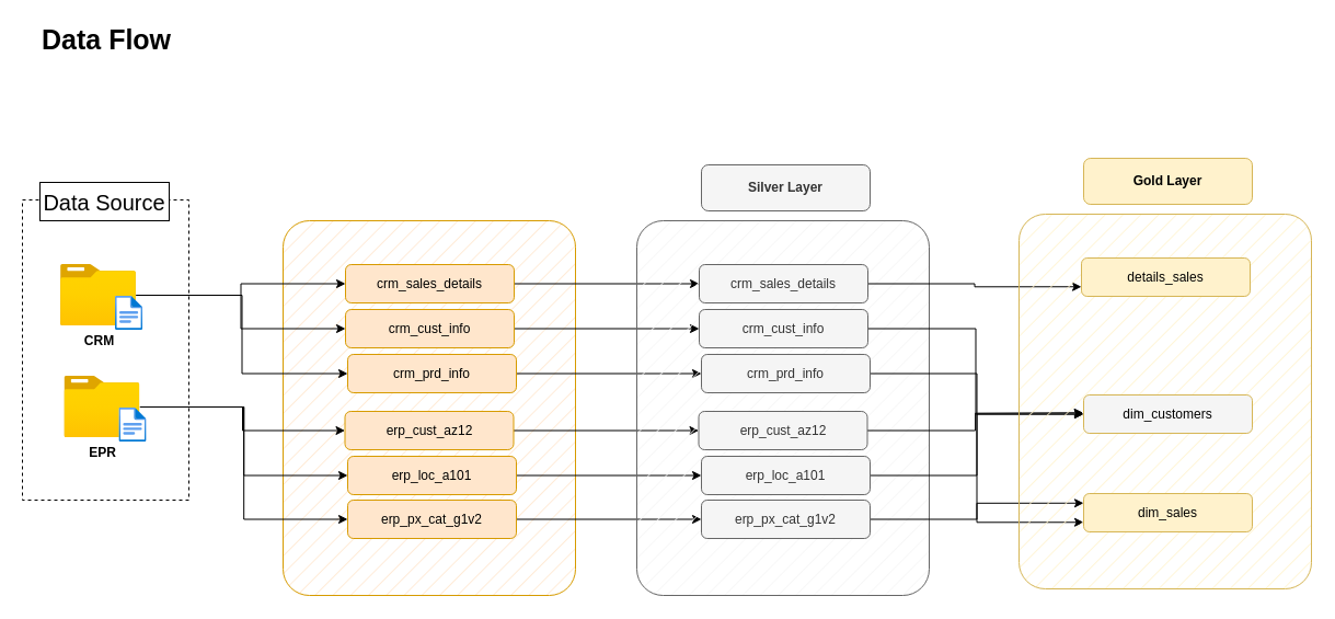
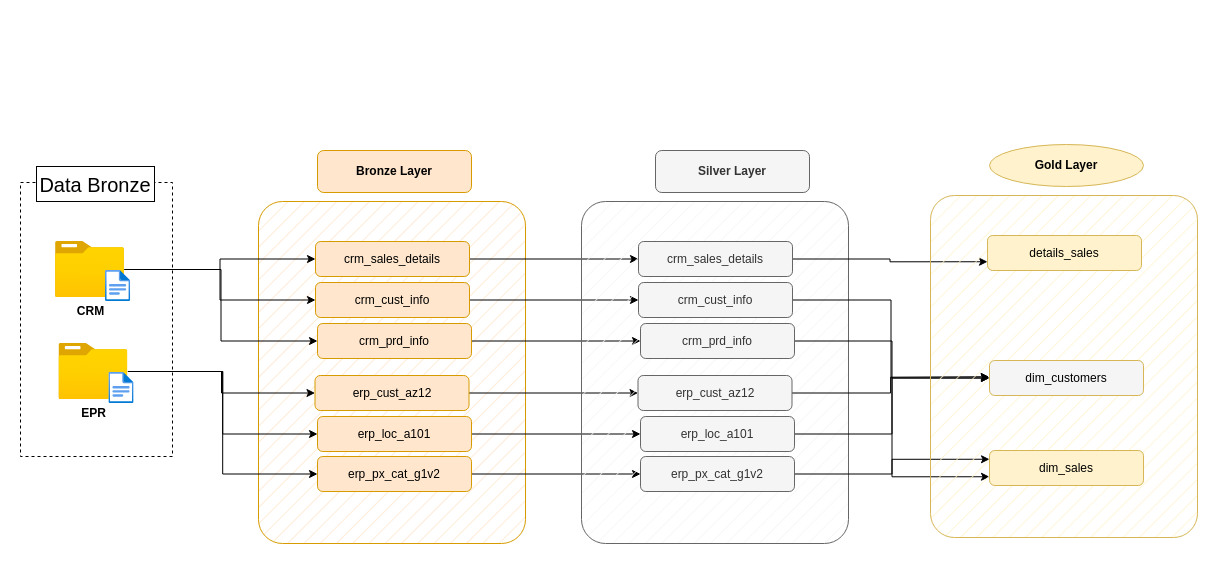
- <mxCell id="28" value="&lt;b&gt;&lt;font style=&quot;font-size: 25px;&quot;&gt;Data Flow&lt;/font&gt;&lt;/b&gt;" style="text;html=1;align=left;verticalAlign=middle;whiteSpace=wrap;rounded=0;" parent="1" vertex="1"><mxGeometry x="36" y="20" width="382" height="30" as="geometry" /></mxCell>
- <mxCell id="45" value="&lt;b&gt;Gold Layer&lt;/b&gt;" style="rounded=1;whiteSpace=wrap;html=1;fillColor=#fff2cc;strokeColor=#d6b656;" vertex="1" parent="1"><mxGeometry x="989" y="144" width="154" height="42" as="geometry" /></mxCell>
+ <mxCell id="45" value="&lt;b&gt;Gold Layer&lt;/b&gt;" style="ellipse;whiteSpace=wrap;html=1;fillColor=#fff2cc;strokeColor=#d6b656;" vertex="1" parent="1"><mxGeometry x="989" y="144" width="154" height="42" as="geometry" /></mxCell>
+ <mxCell id="17" value="&lt;b&gt;Bronze Layer&lt;/b&gt;" style="rounded=1;whiteSpace=wrap;html=1;fillColor=#ffe6cc;strokeColor=#d79b00;" parent="1" vertex="1"><mxGeometry x="317" y="150" width="154" height="42" as="geometry" /></mxCell>
- <mxCell id="32" value="&lt;b&gt;Silver Layer&lt;/b&gt;" style="rounded=1;whiteSpace=wrap;html=1;fillColor=#f5f5f5;strokeColor=#666666;fontColor=#333333;" parent="1" vertex="1"><mxGeometry x="640" y="150" width="154" height="42" as="geometry" /></mxCell>
+ <mxCell id="32" value="&lt;b&gt;Silver Layer&lt;/b&gt;" style="rounded=1;whiteSpace=wrap;html=1;fillColor=#f5f5f5;strokeColor=#666666;fontColor=#333333;" parent="1" vertex="1"><mxGeometry x="655" y="150" width="154" height="42" as="geometry" /></mxCell>
- <mxCell id="4" value="&lt;font style=&quot;font-size: 20px;&quot;&gt;Data Source&lt;/font&gt;" style="rounded=0;whiteSpace=wrap;html=1;" parent="1" vertex="1"><mxGeometry x="36" y="166" width="118" height="35" as="geometry" /></mxCell>
+ <mxCell id="4" value="&lt;font style=&quot;font-size: 20px;&quot;&gt;Data Bronze&lt;/font&gt;" style="rounded=0;whiteSpace=wrap;html=1;" parent="1" vertex="1"><mxGeometry x="36" y="166" width="118" height="35" as="geometry" /></mxCell>
